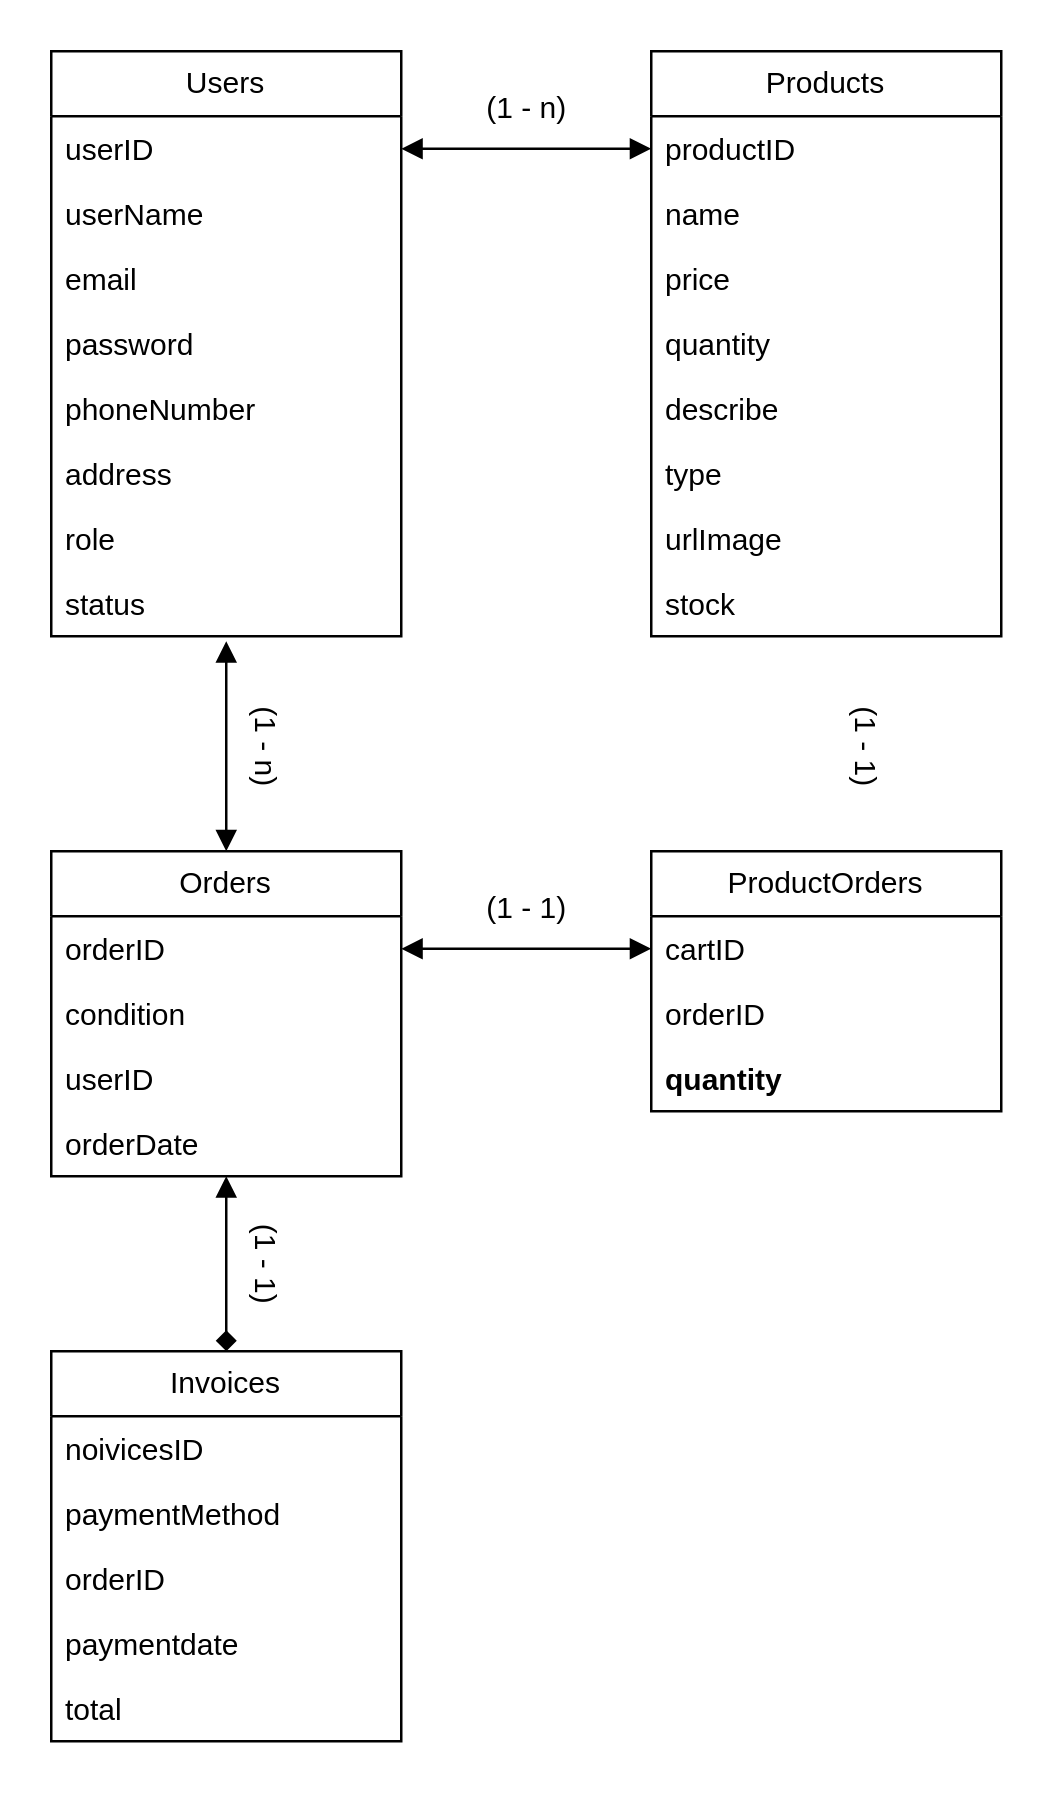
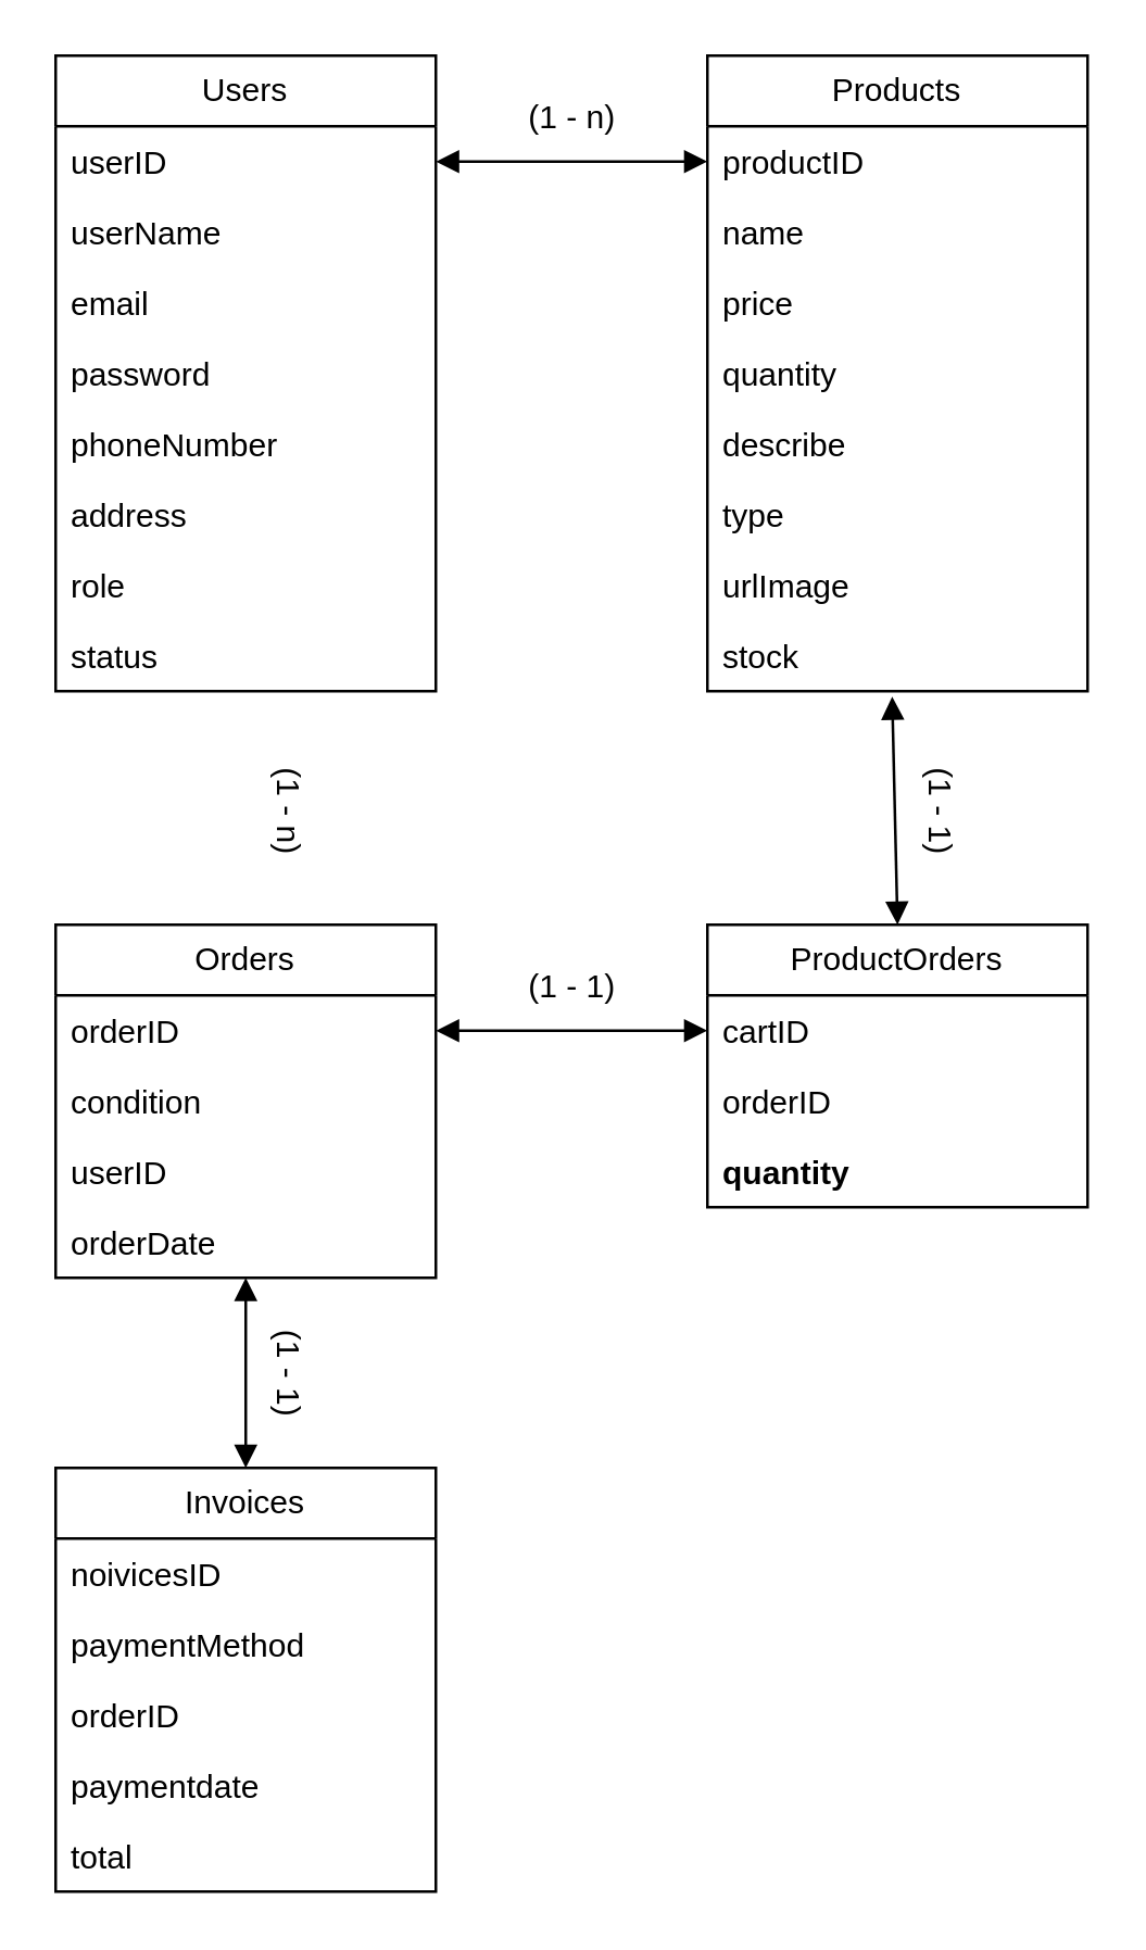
- <mxCell id="36" value="" style="endArrow=block;startArrow=block;endFill=1;startFill=1;html=1;rounded=0;exitX=0.5;exitY=1.077;exitDx=0;exitDy=0;entryX=0.5;entryY=0;entryDx=0;entryDy=0;exitPerimeter=0;" edge="1" parent="1" source="10" target="31"><mxGeometry width="160" relative="1" as="geometry"><mxPoint x="40" y="290" as="sourcePoint" /><mxPoint x="140" y="290" as="targetPoint" /></mxGeometry></mxCell>
+ <mxCell id="38" value="" style="endArrow=block;startArrow=block;endFill=1;startFill=1;html=1;rounded=0;exitX=0.486;exitY=1.077;exitDx=0;exitDy=0;entryX=0.5;entryY=0;entryDx=0;entryDy=0;exitPerimeter=0;" edge="1" parent="1" source="19" target="26"><mxGeometry width="160" relative="1" as="geometry"><mxPoint x="300" y="290" as="sourcePoint" /><mxPoint x="400" y="290" as="targetPoint" /></mxGeometry></mxCell>
- <mxCell id="39" value="" style="endArrow=diamond;startArrow=block;endFill=1;startFill=1;html=1;rounded=0;exitX=0.5;exitY=1;exitDx=0;exitDy=0;entryX=0.5;entryY=0;entryDx=0;entryDy=0;exitPerimeter=0;" edge="1" parent="1" source="35" target="20"><mxGeometry width="160" relative="1" as="geometry"><mxPoint x="80" y="500" as="sourcePoint" /><mxPoint x="180" y="500" as="targetPoint" /></mxGeometry></mxCell>
+ <mxCell id="39" value="" style="endArrow=block;startArrow=block;endFill=1;startFill=1;html=1;rounded=0;exitX=0.5;exitY=1;exitDx=0;exitDy=0;entryX=0.5;entryY=0;entryDx=0;entryDy=0;exitPerimeter=0;" edge="1" parent="1" source="35" target="20"><mxGeometry width="160" relative="1" as="geometry"><mxPoint x="80" y="500" as="sourcePoint" /><mxPoint x="180" y="500" as="targetPoint" /></mxGeometry></mxCell>
